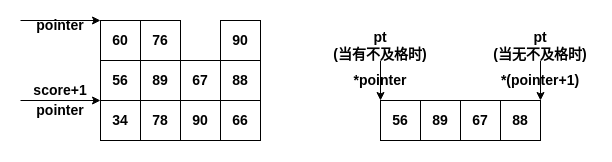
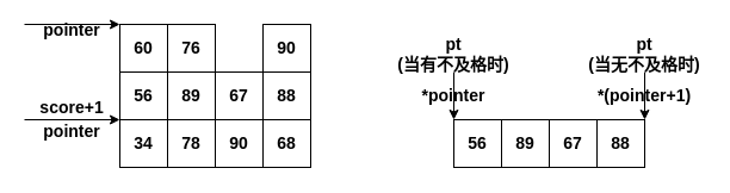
- <mxCell id="12" value="&lt;font style=&quot;font-size: 14px&quot;&gt;&lt;b&gt;66&lt;/b&gt;&lt;/font&gt;" style="rounded=0;whiteSpace=wrap;html=1;" vertex="1" parent="1"><mxGeometry x="220" y="100" width="40" height="40" as="geometry" /></mxCell>
+ <mxCell id="12" value="&lt;font style=&quot;font-size: 14px&quot;&gt;&lt;b&gt;68&lt;/b&gt;&lt;/font&gt;" style="rounded=0;whiteSpace=wrap;html=1;" vertex="1" parent="1"><mxGeometry x="220" y="100" width="40" height="40" as="geometry" /></mxCell>
